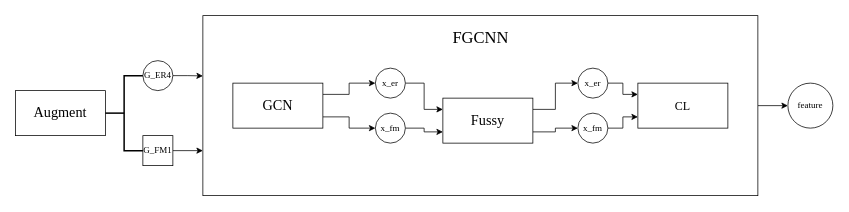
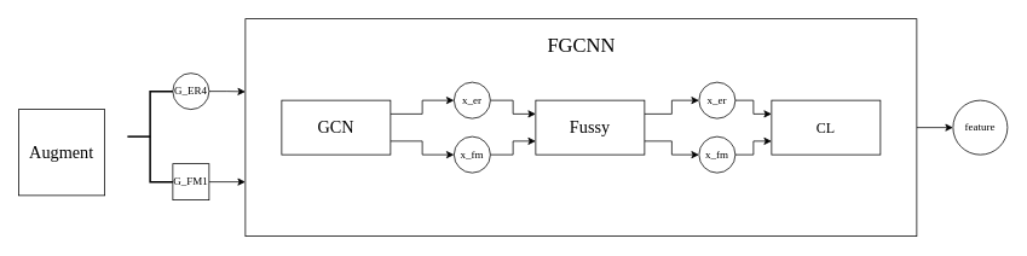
- <mxCell id="10" value="&lt;font style=&quot;font-size: 19px;&quot;&gt;Augment&lt;/font&gt;" style="rounded=0;whiteSpace=wrap;html=1;fontFamily=Times New Roman;" vertex="1" parent="1"><mxGeometry x="20" y="120" width="120" height="60" as="geometry" /></mxCell>
+ <mxCell id="10" value="&lt;font style=&quot;font-size: 19px;&quot;&gt;Augment&lt;/font&gt;" style="rounded=0;whiteSpace=wrap;html=1;fontFamily=Times New Roman;" vertex="1" parent="1"><mxGeometry x="20" y="120" width="95" height="95" as="geometry" /></mxCell>
- <mxCell id="9" value="&lt;font style=&quot;font-size: 19px;&quot;&gt;Fussy&lt;/font&gt;" style="rounded=0;whiteSpace=wrap;html=1;fontFamily=Times New Roman;" vertex="1" parent="1"><mxGeometry x="590" y="130" width="120" height="60" as="geometry" /></mxCell>
+ <mxCell id="9" value="&lt;font style=&quot;font-size: 19px;&quot;&gt;Fussy&lt;/font&gt;" style="rounded=0;whiteSpace=wrap;html=1;fontFamily=Times New Roman;" vertex="1" parent="1"><mxGeometry x="590" y="110" width="120" height="60" as="geometry" /></mxCell>
